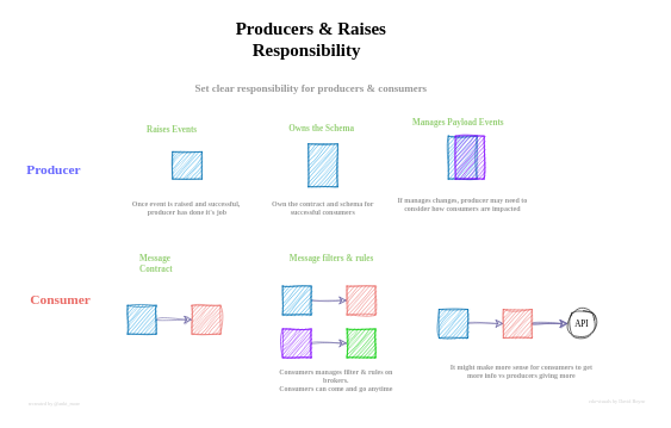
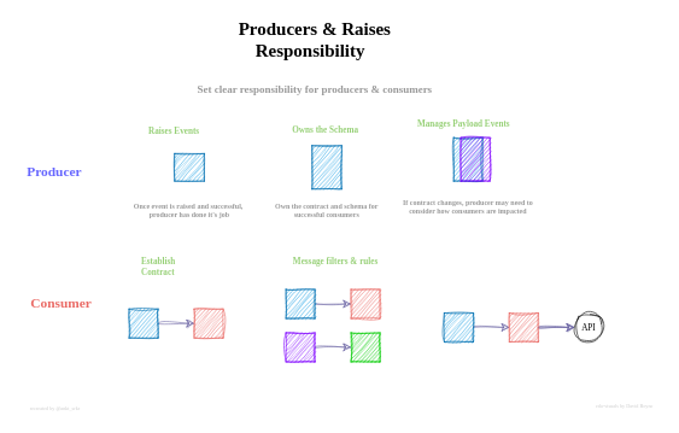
- <mxCell id="13" value="If manages changes, producer may need to consider how consumers are impacted" style="text;whiteSpace=wrap;html=1;spacing=0;labelBackgroundColor=none;fontColor=#999999;fontStyle=1;fontFamily=Indie Flower;fontSource=https%3A%2F%2Ffonts.googleapis.com%2Fcss%3Ffamily%3DIndie%2BFlower;fontSize=10;align=center;" vertex="1" parent="1"><mxGeometry x="557" y="270" width="180" height="30" as="geometry" /></mxCell>
+ <mxCell id="13" value="If contract changes, producer may need to consider how consumers are impacted" style="text;whiteSpace=wrap;html=1;spacing=0;labelBackgroundColor=none;fontColor=#999999;fontStyle=1;fontFamily=Indie Flower;fontSource=https%3A%2F%2Ffonts.googleapis.com%2Fcss%3Ffamily%3DIndie%2BFlower;fontSize=10;align=center;" vertex="1" parent="1"><mxGeometry x="557" y="270" width="180" height="30" as="geometry" /></mxCell>
- <mxCell id="37" value="Message Contract" style="text;whiteSpace=wrap;html=1;spacing=0;labelBackgroundColor=none;fontColor=#97D077;fontStyle=1;fontFamily=Indie Flower;fontSource=https%3A%2F%2Ffonts.googleapis.com%2Fcss%3Ffamily%3DIndie%2BFlower;fontSize=12;" vertex="1" parent="1"><mxGeometry x="195" y="350" width="90" height="20" as="geometry" /></mxCell>
+ <mxCell id="37" value="Establish Contract" style="text;whiteSpace=wrap;html=1;spacing=0;labelBackgroundColor=none;fontColor=#97D077;fontStyle=1;fontFamily=Indie Flower;fontSource=https%3A%2F%2Ffonts.googleapis.com%2Fcss%3Ffamily%3DIndie%2BFlower;fontSize=12;" vertex="1" parent="1"><mxGeometry x="195" y="350" width="90" height="20" as="geometry" /></mxCell>
- <mxCell id="28" value="It might make more sense for consumers to get more info vs producers giving more" style="text;whiteSpace=wrap;html=1;spacing=0;labelBackgroundColor=none;fontColor=#999999;fontStyle=1;fontFamily=Indie Flower;fontSource=https%3A%2F%2Ffonts.googleapis.com%2Fcss%3Ffamily%3DIndie%2BFlower;fontSize=10;align=center;" vertex="1" parent="1"><mxGeometry x="620.5" y="502.5" width="217" height="30" as="geometry" /></mxCell>
- <mxCell id="21" value="Consumers manages filter &amp;amp; rules on brokers.&lt;div&gt;Consumers can come and go anytime&lt;/div&gt;" style="text;whiteSpace=wrap;html=1;spacing=0;labelBackgroundColor=none;fontColor=#999999;fontStyle=1;fontFamily=Indie Flower;fontSource=https%3A%2F%2Ffonts.googleapis.com%2Fcss%3Ffamily%3DIndie%2BFlower;fontSize=10;align=center;container=0;" vertex="1" parent="1"><mxGeometry x="375" y="510" width="190" height="30" as="geometry" /></mxCell>
- <mxCell id="34" value="&lt;font style=&quot;font-size: 7px;&quot;&gt;recreated by @ankt_more&amp;nbsp;&lt;/font&gt;" style="text;html=1;align=center;verticalAlign=middle;resizable=0;points=[];autosize=1;strokeColor=none;fillColor=none;fontSize=16;fontFamily=Architects Daughter;fontSource=https%3A%2F%2Ffonts.googleapis.com%2Fcss%3Ffamily%3DArchitects%2BDaughter;fontColor=#CCCCCC;" vertex="1" parent="1"><mxGeometry x="20.5" y="546" width="110" height="31" as="geometry" /></mxCell>
+ <mxCell id="34" value="&lt;font style=&quot;font-size: 7px;&quot;&gt;recreated by @ankt_srkr&amp;nbsp;&lt;/font&gt;" style="text;html=1;align=center;verticalAlign=middle;resizable=0;points=[];autosize=1;strokeColor=none;fillColor=none;fontSize=16;fontFamily=Architects Daughter;fontSource=https%3A%2F%2Ffonts.googleapis.com%2Fcss%3Ffamily%3DArchitects%2BDaughter;fontColor=#CCCCCC;" vertex="1" parent="1"><mxGeometry x="20.5" y="546" width="110" height="31" as="geometry" /></mxCell>
